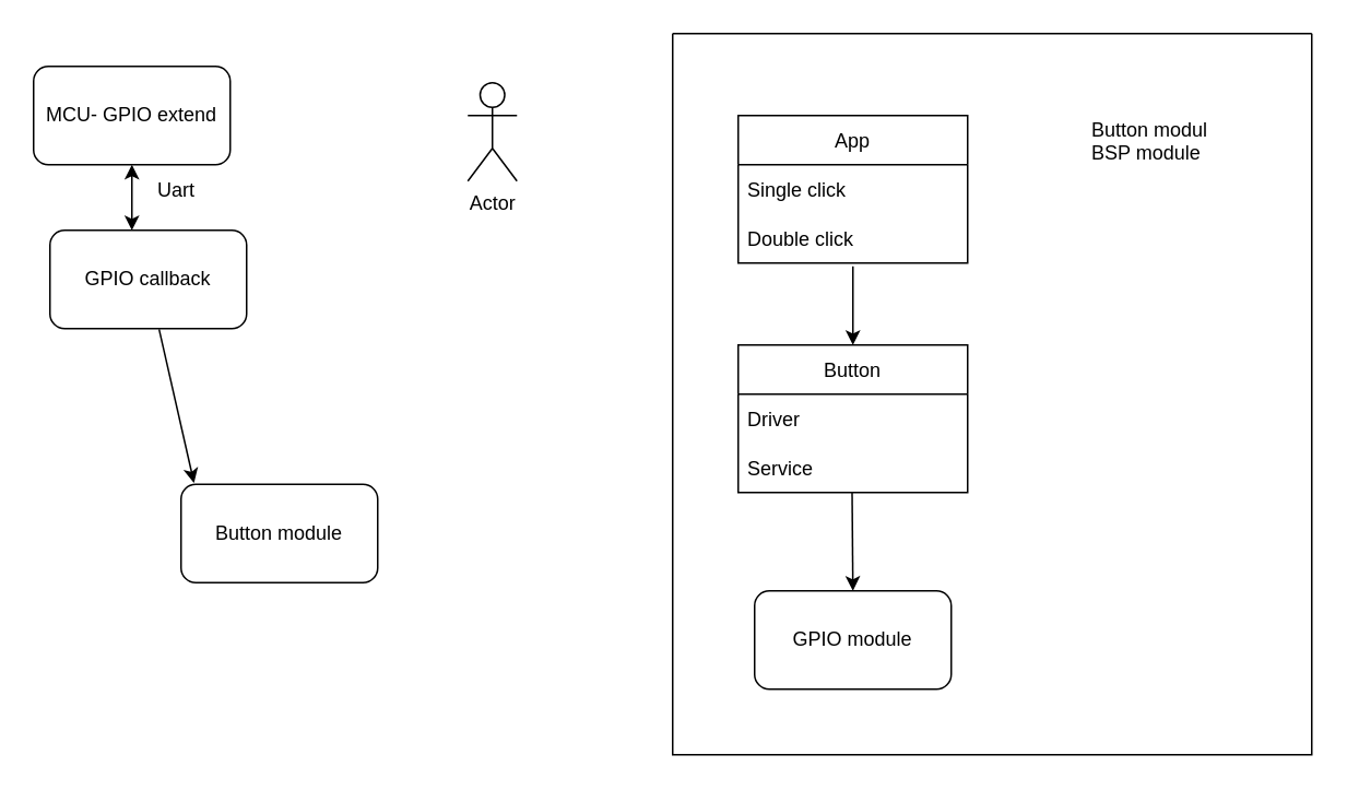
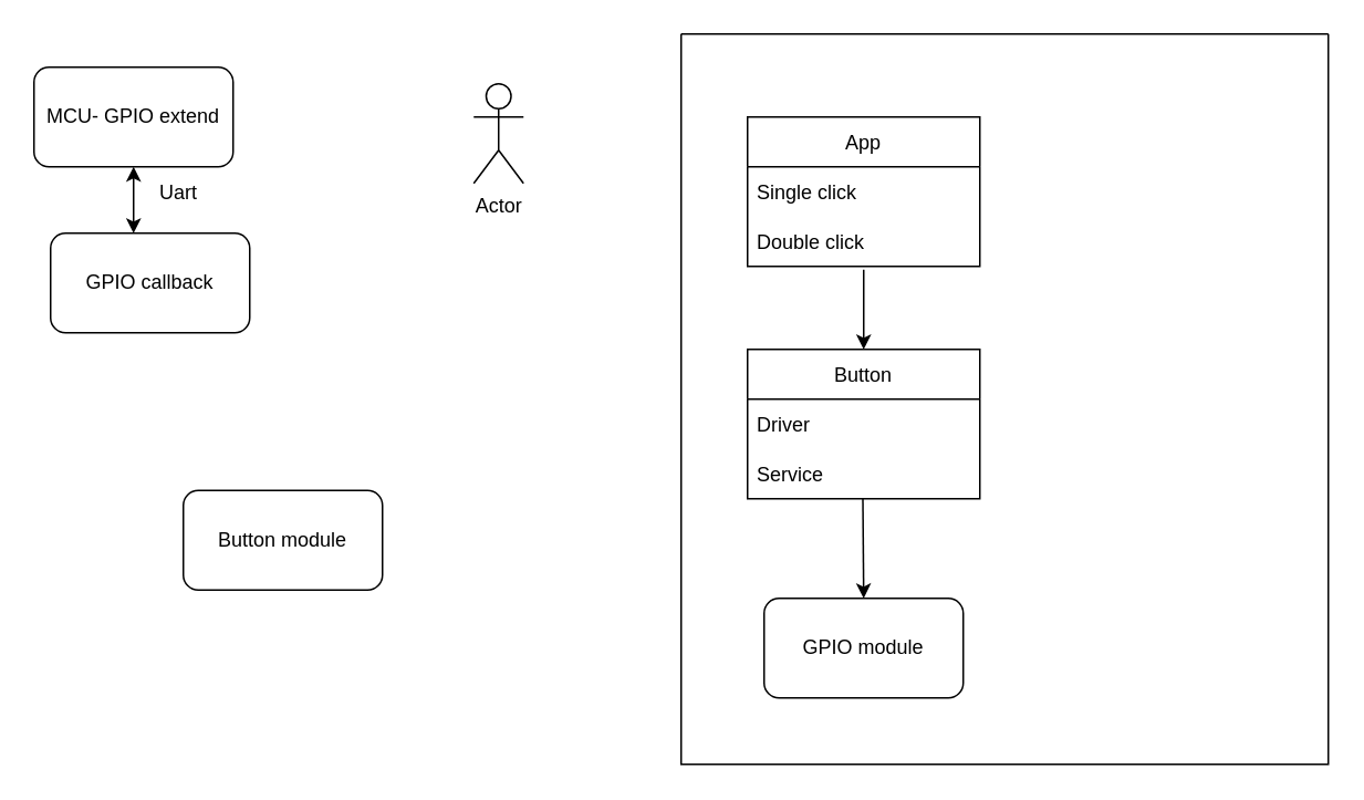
- <mxCell id="9" value="Button module&#10;BSP module" style="text;strokeColor=none;fillColor=none;align=left;verticalAlign=middle;spacingLeft=4;spacingRight=4;overflow=hidden;points=[[0,0.5],[1,0.5]];portConstraint=eastwest;rotatable=0;" vertex="1" parent="1"><mxGeometry x="660" y="70" width="80" height="30" as="geometry" /></mxCell>
- <mxCell id="14" value="" style="endArrow=classic;html=1;rounded=0;entryX=0.066;entryY=-0.013;entryDx=0;entryDy=0;entryPerimeter=0;exitX=0.555;exitY=1.007;exitDx=0;exitDy=0;exitPerimeter=0;" edge="1" parent="1" source="12" target="13"><mxGeometry width="50" height="50" relative="1" as="geometry"><mxPoint x="190" y="195" as="sourcePoint" /><mxPoint x="240" y="145" as="targetPoint" /></mxGeometry></mxCell>
